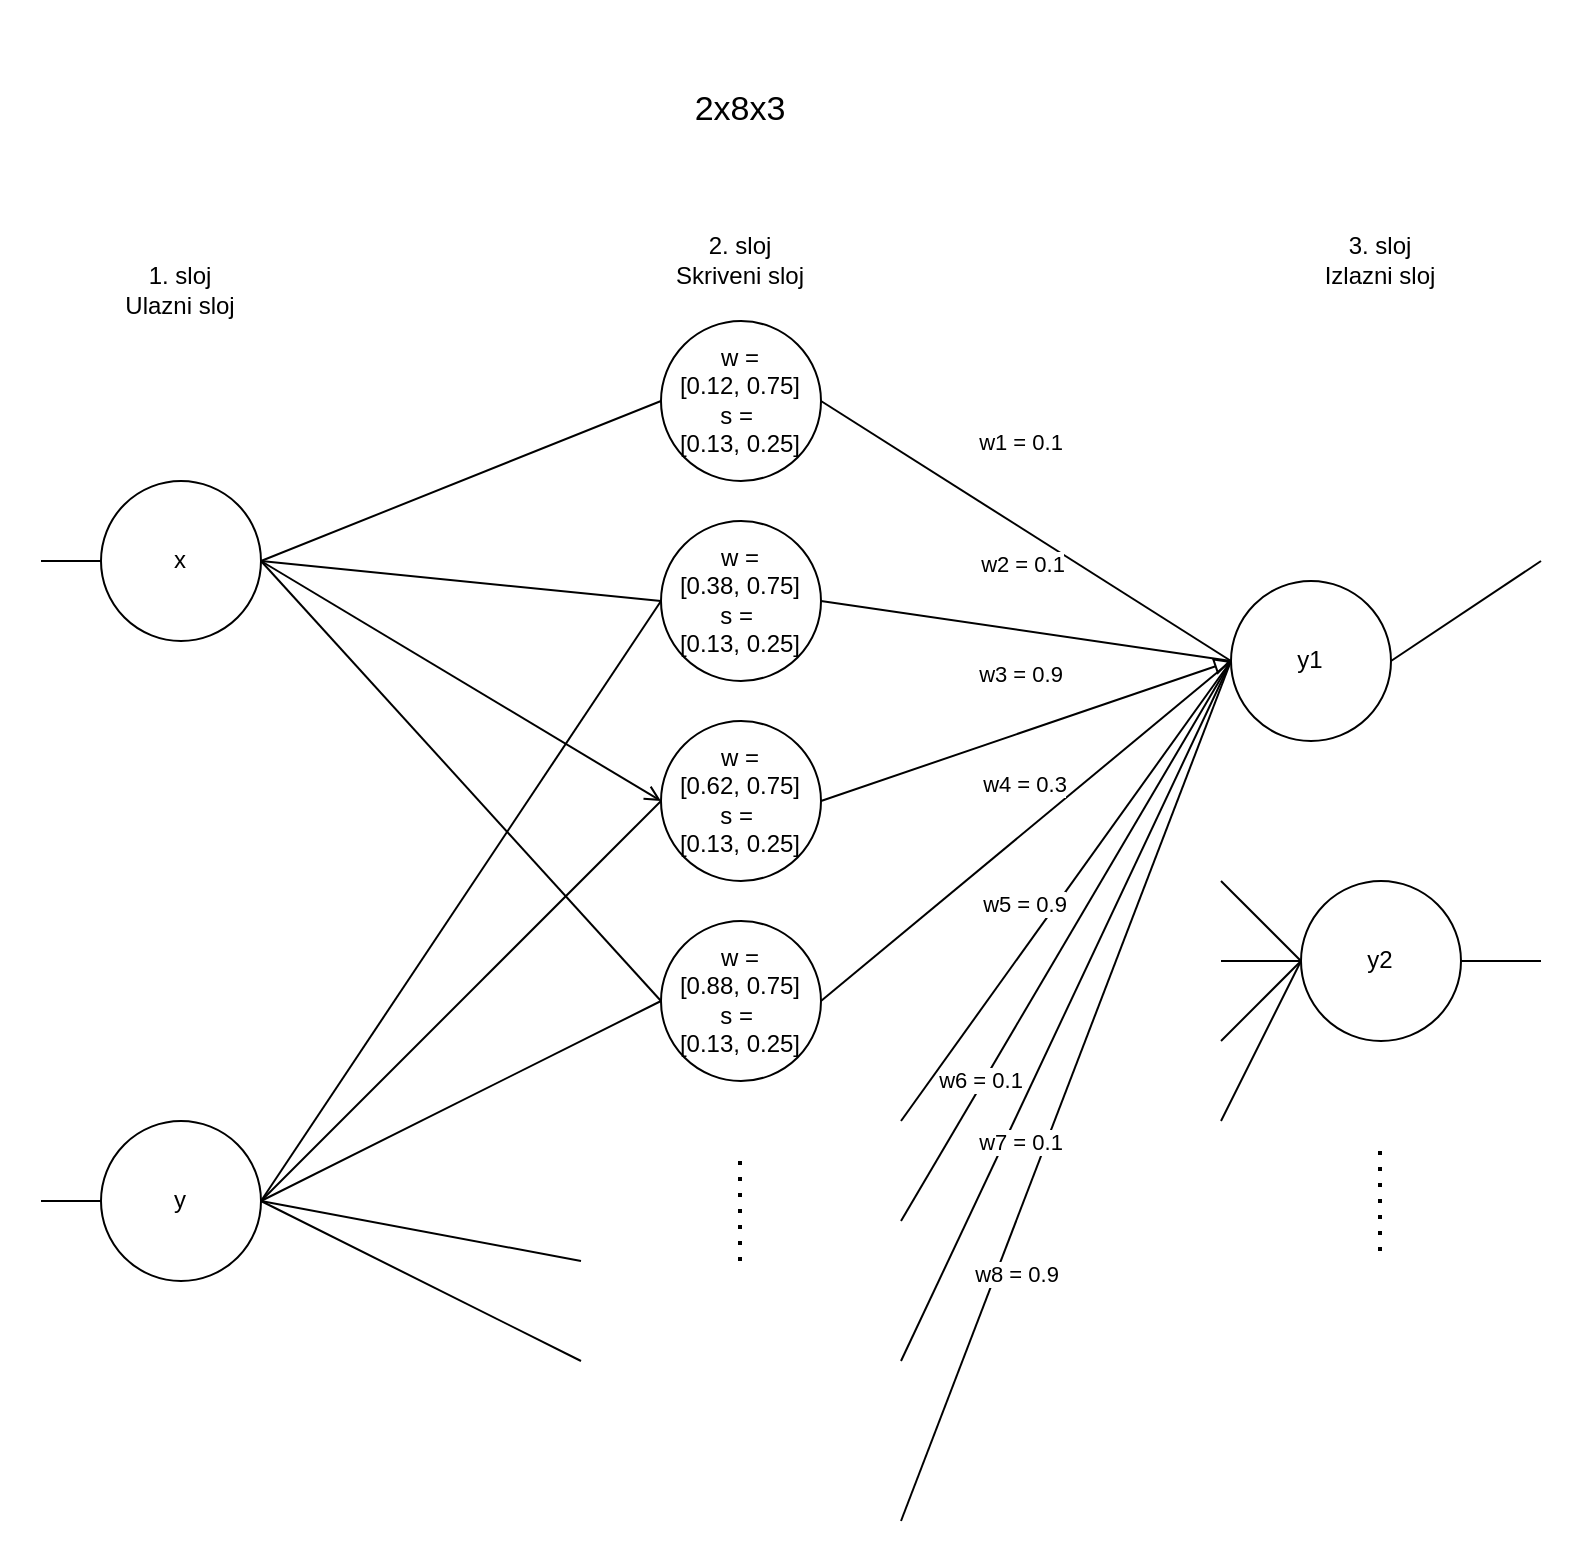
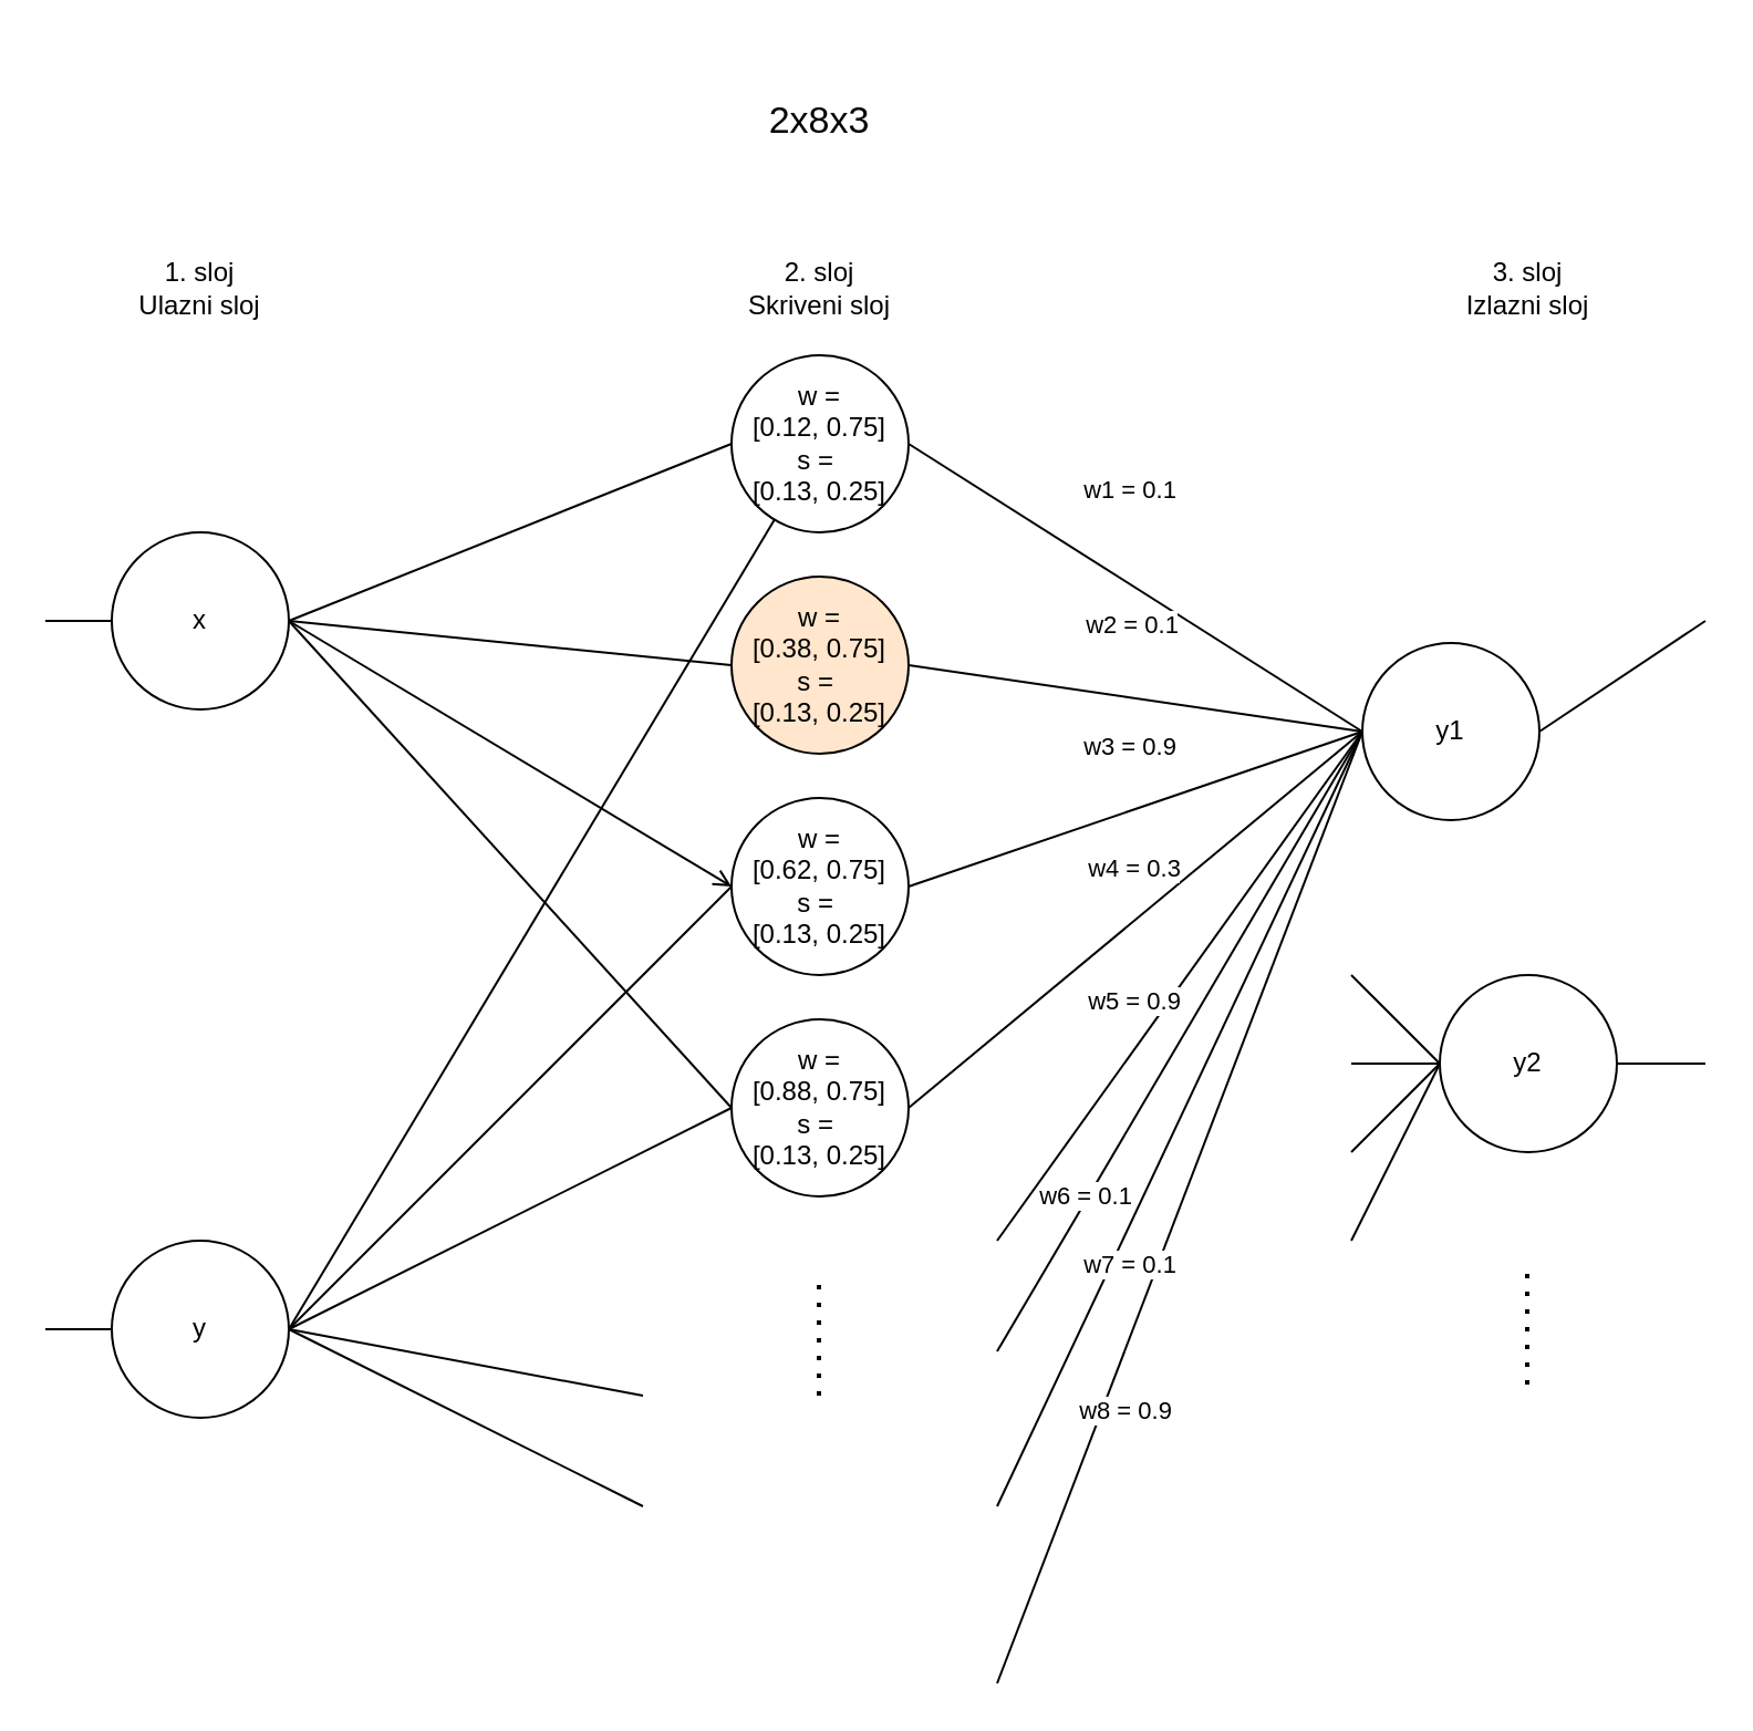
- <mxCell id="45" value="1. sloj&lt;br&gt;Ulazni sloj" style="text;html=1;strokeColor=none;fillColor=none;align=center;verticalAlign=middle;whiteSpace=wrap;rounded=0;" parent="1" vertex="1"><mxGeometry x="50" y="125" width="80" height="40" as="geometry" /></mxCell>
+ <mxCell id="45" value="1. sloj&lt;br&gt;Ulazni sloj" style="text;html=1;strokeColor=none;fillColor=none;align=center;verticalAlign=middle;whiteSpace=wrap;rounded=0;" parent="1" vertex="1"><mxGeometry x="50" y="110" width="80" height="40" as="geometry" /></mxCell>
- <mxCell id="9" value="w =&lt;br&gt;[0.38, 0.75]&lt;br&gt;s =&amp;nbsp;&lt;br&gt;[0.13, 0.25]" style="ellipse;whiteSpace=wrap;html=1;aspect=fixed;" parent="1" vertex="1"><mxGeometry x="330" y="260" width="80" height="80" as="geometry" /></mxCell>
+ <mxCell id="9" value="w =&lt;br&gt;[0.38, 0.75]&lt;br&gt;s =&amp;nbsp;&lt;br&gt;[0.13, 0.25]" style="ellipse;whiteSpace=wrap;html=1;aspect=fixed;fillColor=#ffe6cc;" parent="1" vertex="1"><mxGeometry x="330" y="260" width="80" height="80" as="geometry" /></mxCell>
- <mxCell id="6" style="edgeStyle=none;rounded=0;orthogonalLoop=1;jettySize=auto;html=1;exitX=1;exitY=0.5;exitDx=0;exitDy=0;endArrow=block;endFill=0;entryX=0;entryY=0.5;entryDx=0;entryDy=0;" parent="1" source="7" target="35" edge="1"><mxGeometry relative="1" as="geometry"><mxPoint x="570" y="340" as="targetPoint" /></mxGeometry></mxCell>
+ <mxCell id="6" style="edgeStyle=none;rounded=0;orthogonalLoop=1;jettySize=auto;html=1;exitX=1;exitY=0.5;exitDx=0;exitDy=0;endArrow=none;endFill=0;entryX=0;entryY=0.5;entryDx=0;entryDy=0;" parent="1" source="7" target="35" edge="1"><mxGeometry relative="1" as="geometry"><mxPoint x="570" y="340" as="targetPoint" /></mxGeometry></mxCell>
- <mxCell id="18" style="edgeStyle=none;rounded=0;orthogonalLoop=1;jettySize=auto;html=1;exitX=1;exitY=0.5;exitDx=0;exitDy=0;entryX=0;entryY=0.5;entryDx=0;entryDy=0;endArrow=none;endFill=0;" parent="1" source="22" target="9" edge="1"><mxGeometry relative="1" as="geometry" /></mxCell>
+ <mxCell id="18" style="edgeStyle=none;rounded=0;orthogonalLoop=1;jettySize=auto;html=1;exitX=1;exitY=0.5;exitDx=0;exitDy=0;endArrow=none;endFill=0;" parent="1" source="22" target="3" edge="1"><mxGeometry relative="1" as="geometry" /></mxCell>
